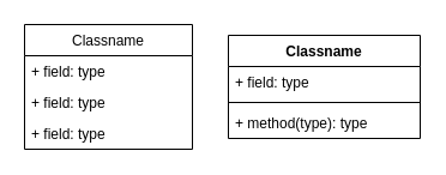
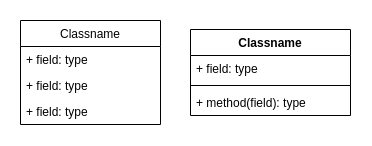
- <mxCell id="5" value="+ method(type): type" style="text;strokeColor=none;fillColor=none;align=left;verticalAlign=top;spacingLeft=4;spacingRight=4;overflow=hidden;rotatable=0;points=[[0,0.5],[1,0.5]];portConstraint=eastwest;" parent="2" vertex="1"><mxGeometry y="60" width="160" height="26" as="geometry" /></mxCell>
+ <mxCell id="5" value="+ method(field): type" style="text;strokeColor=none;fillColor=none;align=left;verticalAlign=top;spacingLeft=4;spacingRight=4;overflow=hidden;rotatable=0;points=[[0,0.5],[1,0.5]];portConstraint=eastwest;" parent="2" vertex="1"><mxGeometry y="60" width="160" height="26" as="geometry" /></mxCell>
